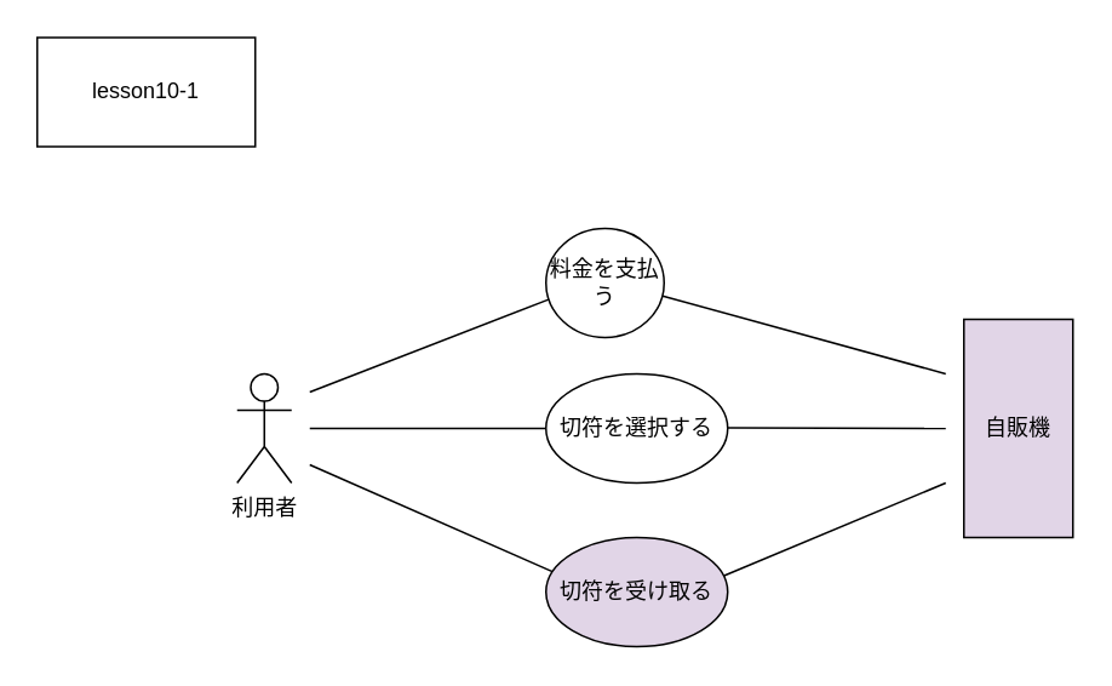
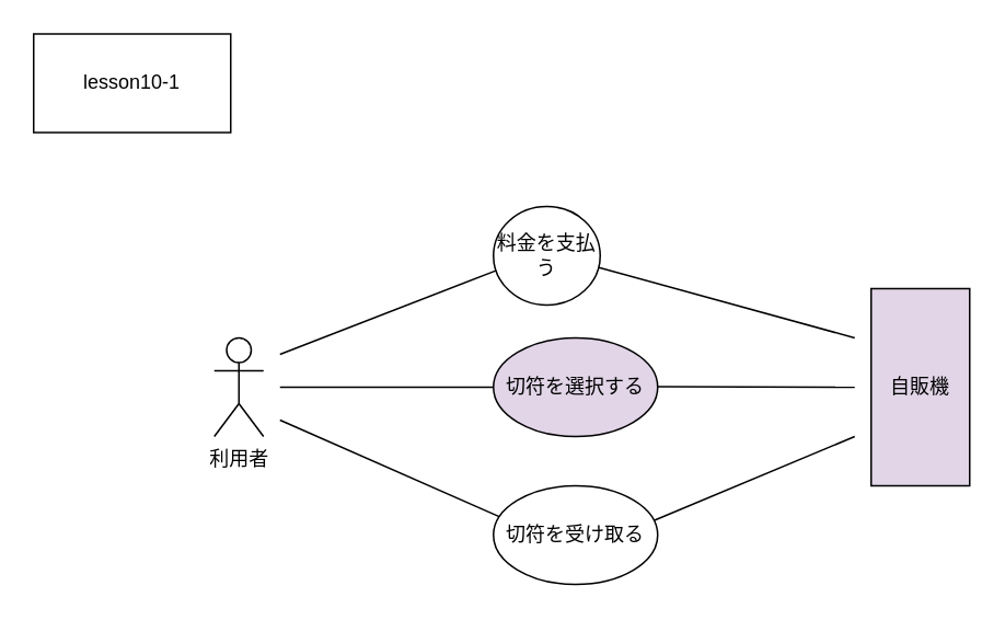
- <mxCell id="6" value="切符を選択する" style="ellipse;whiteSpace=wrap;html=1;" parent="1" vertex="1"><mxGeometry x="300" y="205" width="100" height="60" as="geometry" /></mxCell>
+ <mxCell id="6" value="切符を選択する" style="ellipse;whiteSpace=wrap;html=1;fillColor=#e1d5e7;" parent="1" vertex="1"><mxGeometry x="300" y="205" width="100" height="60" as="geometry" /></mxCell>
- <mxCell id="7" value="切符を受け取る" style="ellipse;whiteSpace=wrap;html=1;fillColor=#e1d5e7;" parent="1" vertex="1"><mxGeometry x="300" y="295" width="100" height="60" as="geometry" /></mxCell>
+ <mxCell id="7" value="切符を受け取る" style="ellipse;whiteSpace=wrap;html=1;" parent="1" vertex="1"><mxGeometry x="300" y="295" width="100" height="60" as="geometry" /></mxCell>
